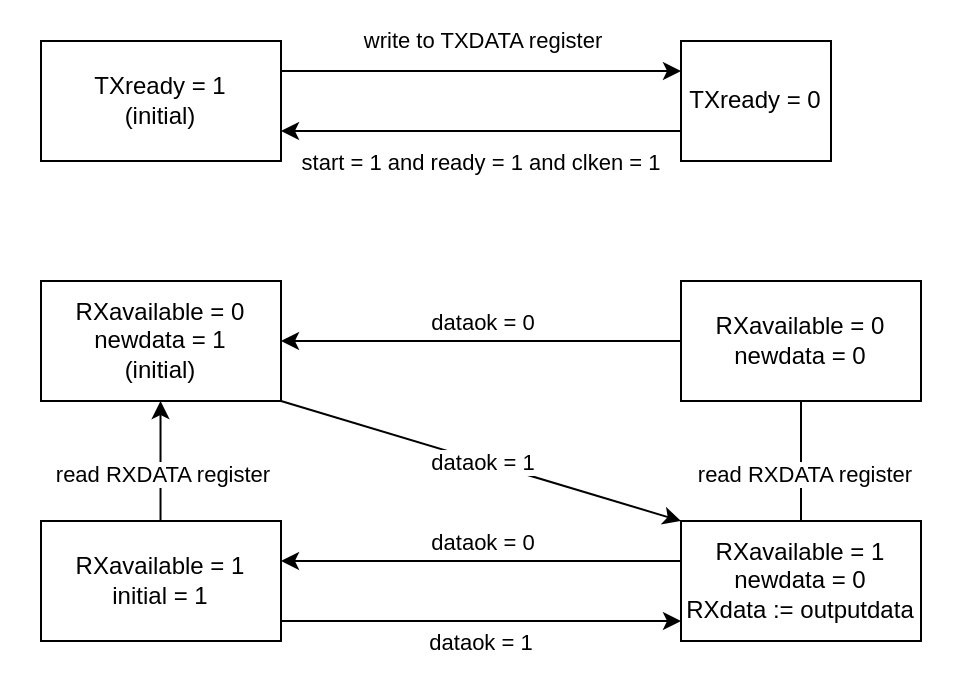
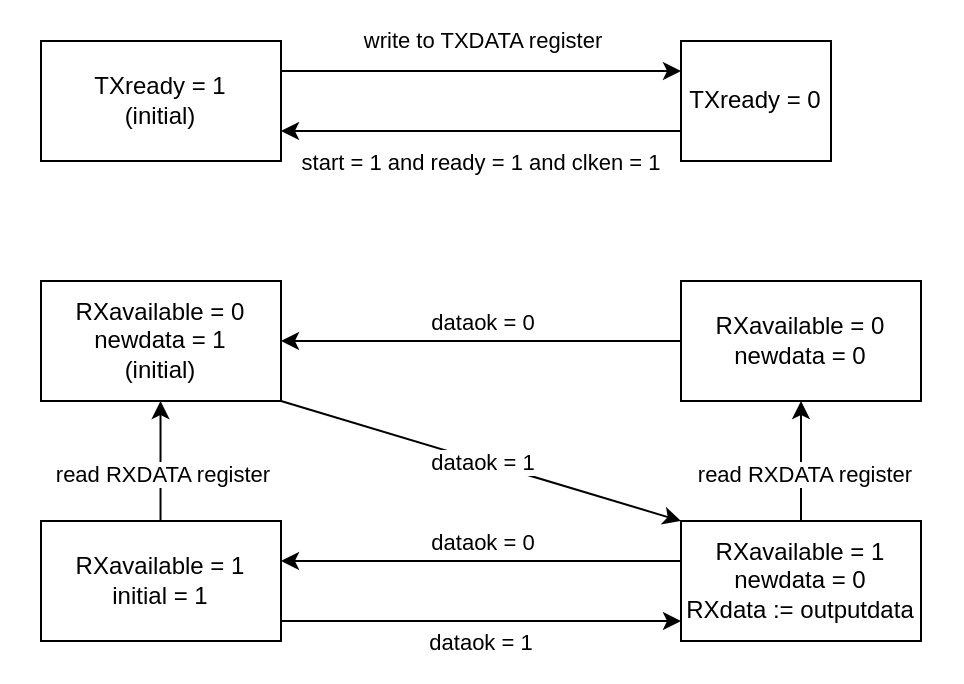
- <mxCell id="12" value="" style="endArrow=none;html=1;entryX=0.5;entryY=1;entryDx=0;entryDy=0;exitX=0.5;exitY=0;exitDx=0;exitDy=0;" edge="1" parent="1" source="11" target="9"><mxGeometry width="50" height="50" relative="1" as="geometry"><mxPoint x="210" y="190" as="sourcePoint" /><mxPoint x="260" y="140" as="targetPoint" /></mxGeometry></mxCell>
+ <mxCell id="12" value="" style="endArrow=classic;html=1;entryX=0.5;entryY=1;entryDx=0;entryDy=0;exitX=0.5;exitY=0;exitDx=0;exitDy=0;" edge="1" parent="1" source="11" target="9"><mxGeometry width="50" height="50" relative="1" as="geometry"><mxPoint x="210" y="190" as="sourcePoint" /><mxPoint x="260" y="140" as="targetPoint" /></mxGeometry></mxCell>
